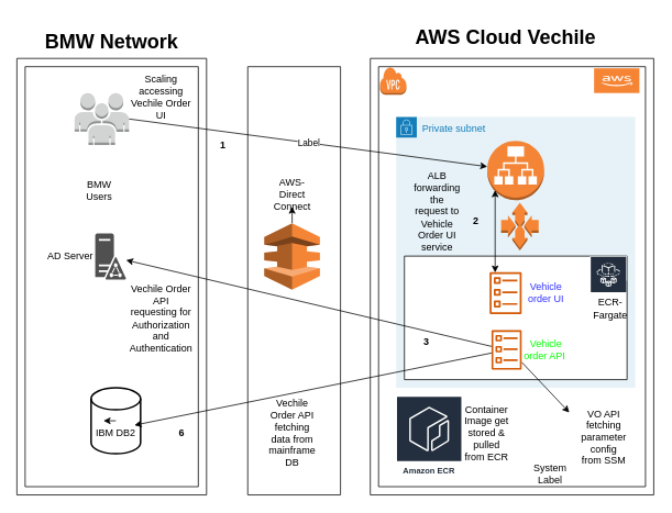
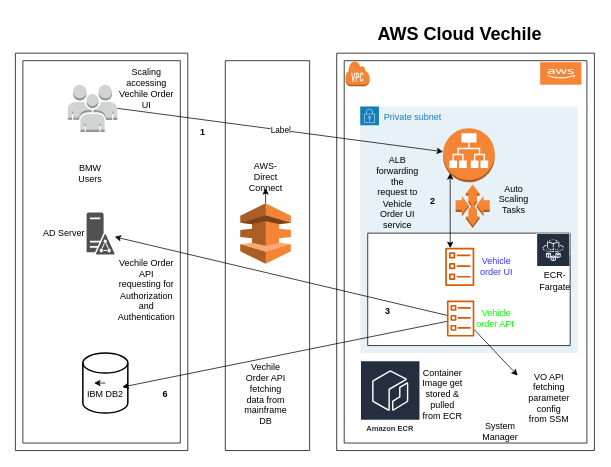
- <mxCell id="13" value="&lt;h1&gt;BMW Network&lt;/h1&gt;" style="text;html=1;strokeColor=none;fillColor=none;align=center;verticalAlign=middle;whiteSpace=wrap;rounded=0;" vertex="1" parent="1"><mxGeometry x="46.88" y="30" width="176.25" height="40" as="geometry" /></mxCell>
+ <mxCell id="26" value="Auto Scaling Tasks" style="text;html=1;strokeColor=none;fillColor=none;align=center;verticalAlign=middle;whiteSpace=wrap;rounded=0;" vertex="1" parent="1"><mxGeometry x="655" y="250" width="60" height="30" as="geometry" /></mxCell>
- <mxCell id="19" value="System Label" style="text;html=1;strokeColor=none;fillColor=none;align=center;verticalAlign=middle;whiteSpace=wrap;rounded=0;" vertex="1" parent="1"><mxGeometry x="637.41" y="570" width="60" height="10" as="geometry" /></mxCell>
+ <mxCell id="19" value="System Manager" style="text;html=1;strokeColor=none;fillColor=none;align=center;verticalAlign=middle;whiteSpace=wrap;rounded=0;" vertex="1" parent="1"><mxGeometry x="637.41" y="570" width="60" height="10" as="geometry" /></mxCell>
